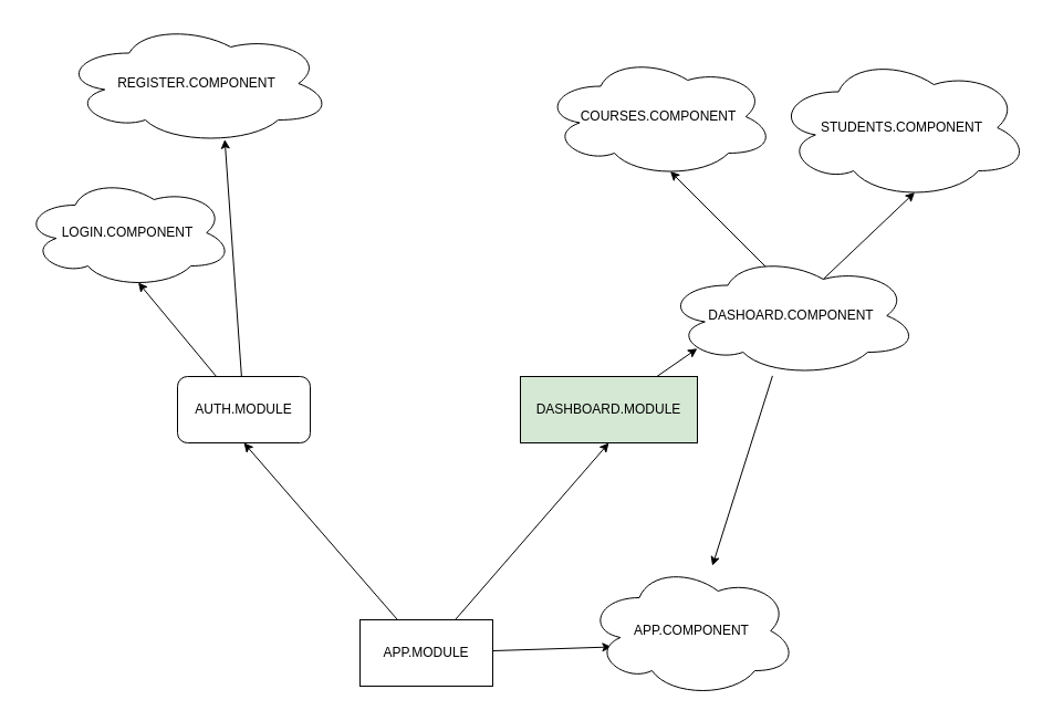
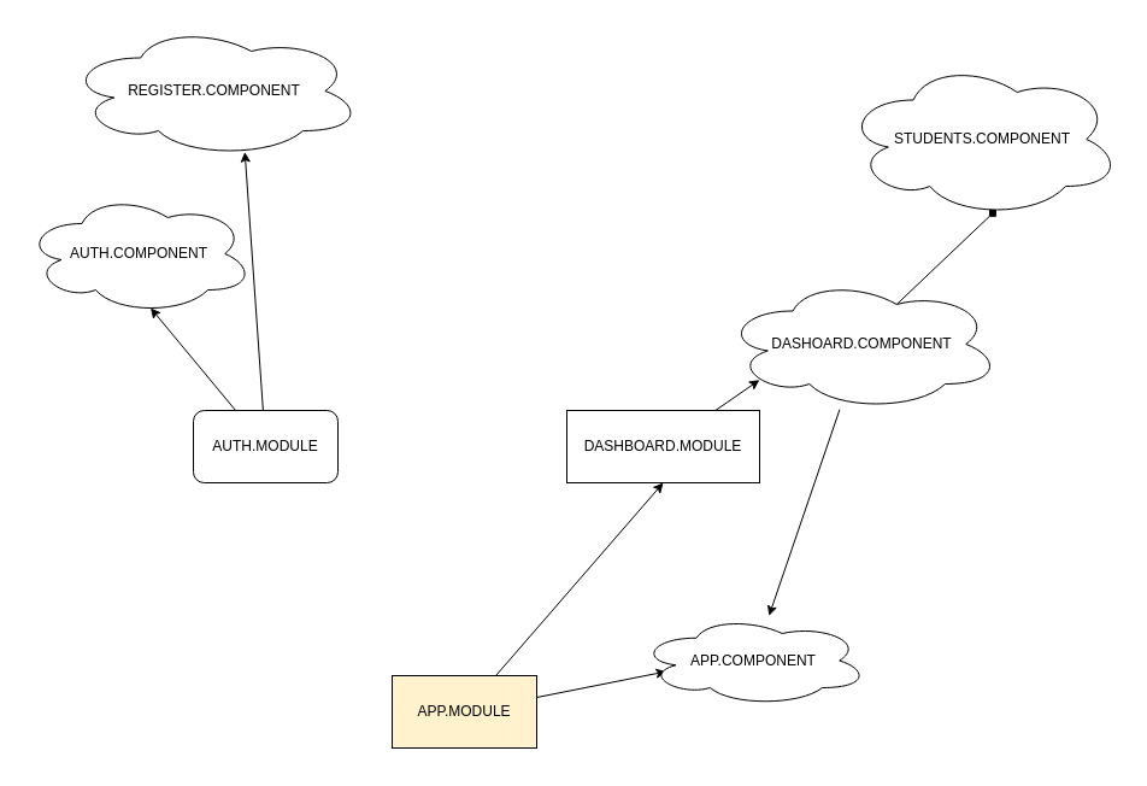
- <mxCell id="15" value="COURSES.COMPONENT" style="ellipse;shape=cloud;whiteSpace=wrap;html=1;" parent="1" vertex="1"><mxGeometry x="490" y="50" width="210" height="110" as="geometry" /></mxCell>
- <mxCell id="12" style="edgeStyle=none;html=1;exitX=0.625;exitY=0.2;exitDx=0;exitDy=0;exitPerimeter=0;entryX=0.55;entryY=0.95;entryDx=0;entryDy=0;entryPerimeter=0;" parent="1" source="14" target="16" edge="1"><mxGeometry relative="1" as="geometry" /></mxCell>
+ <mxCell id="12" style="edgeStyle=none;html=1;exitX=0.625;exitY=0.2;exitDx=0;exitDy=0;exitPerimeter=0;entryX=0.55;entryY=0.95;entryDx=0;entryDy=0;entryPerimeter=0;endArrow=diamond;" parent="1" source="14" target="16" edge="1"><mxGeometry relative="1" as="geometry" /></mxCell>
- <mxCell id="11" style="edgeStyle=none;html=1;entryX=0.55;entryY=0.95;entryDx=0;entryDy=0;entryPerimeter=0;exitX=0.4;exitY=0.1;exitDx=0;exitDy=0;exitPerimeter=0;" parent="1" source="14" target="15" edge="1"><mxGeometry relative="1" as="geometry" /></mxCell>
- <mxCell id="17" value="LOGIN.COMPONENT" style="ellipse;shape=cloud;whiteSpace=wrap;html=1;" parent="1" vertex="1"><mxGeometry y="160" width="190" height="100" as="geometry" x="20" /></mxCell>
+ <mxCell id="17" value="AUTH.COMPONENT" style="ellipse;shape=cloud;whiteSpace=wrap;html=1;" parent="1" vertex="1"><mxGeometry y="160" width="190" height="100" as="geometry" x="20" /></mxCell>
- <mxCell id="10" value="DASHBOARD.MODULE" style="rounded=0;whiteSpace=wrap;html=1;fillColor=#d5e8d4;" parent="1" vertex="1"><mxGeometry x="470" y="340" width="160" height="60" as="geometry" /></mxCell>
+ <mxCell id="10" value="DASHBOARD.MODULE" style="rounded=0;whiteSpace=wrap;html=1;" parent="1" vertex="1"><mxGeometry x="470" y="340" width="160" height="60" as="geometry" /></mxCell>
- <mxCell id="2" style="edgeStyle=none;html=1;entryX=0.5;entryY=1;entryDx=0;entryDy=0;" parent="1" source="5" target="8" edge="1"><mxGeometry relative="1" as="geometry" /></mxCell>
- <mxCell id="19" value="APP.COMPONENT" style="ellipse;shape=cloud;whiteSpace=wrap;html=1;" vertex="1" parent="1"><mxGeometry x="530" y="510" width="190" height="120" as="geometry" /></mxCell>
+ <mxCell id="19" value="APP.COMPONENT" style="ellipse;shape=cloud;whiteSpace=wrap;html=1;" vertex="1" parent="1"><mxGeometry x="530" y="510" width="190" height="75" as="geometry" /></mxCell>
- <mxCell id="5" value="APP.MODULE" style="rounded=0;whiteSpace=wrap;html=1;" parent="1" vertex="1"><mxGeometry x="325" y="560" width="120" height="60" as="geometry" /></mxCell>
+ <mxCell id="5" value="APP.MODULE" style="rounded=0;whiteSpace=wrap;html=1;fillColor=#fff2cc;" parent="1" vertex="1"><mxGeometry x="325" y="560" width="120" height="60" as="geometry" /></mxCell>
